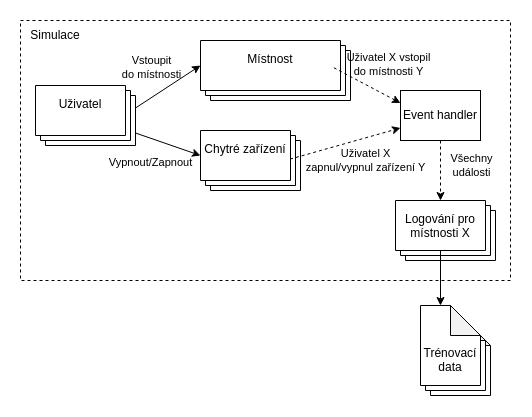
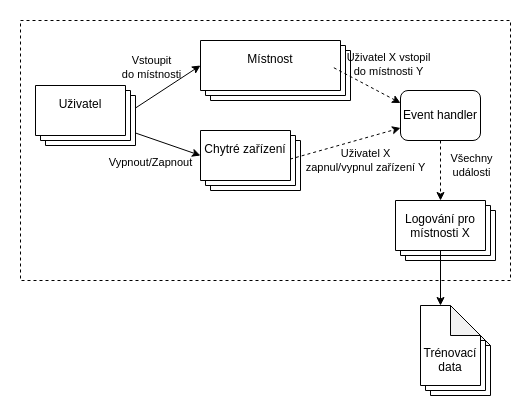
- <mxCell id="3" value="Simulace" style="text;html=1;strokeColor=none;fillColor=none;align=center;verticalAlign=middle;whiteSpace=wrap;rounded=0;dashed=1;labelBackgroundColor=none;movable=1;resizable=1;rotatable=1;deletable=1;editable=1;connectable=1;" parent="1" vertex="1"><mxGeometry x="20" y="20" width="70" height="30" as="geometry" /></mxCell>
- <mxCell id="6" value="Event handler" style="rounded=0;whiteSpace=wrap;html=1;" parent="1" vertex="1"><mxGeometry x="400" y="90" width="80" height="50" as="geometry" /></mxCell>
+ <mxCell id="6" value="Event handler" style="whiteSpace=wrap;html=1;rounded=1;" parent="1" vertex="1"><mxGeometry x="400" y="90" width="80" height="50" as="geometry" /></mxCell>
